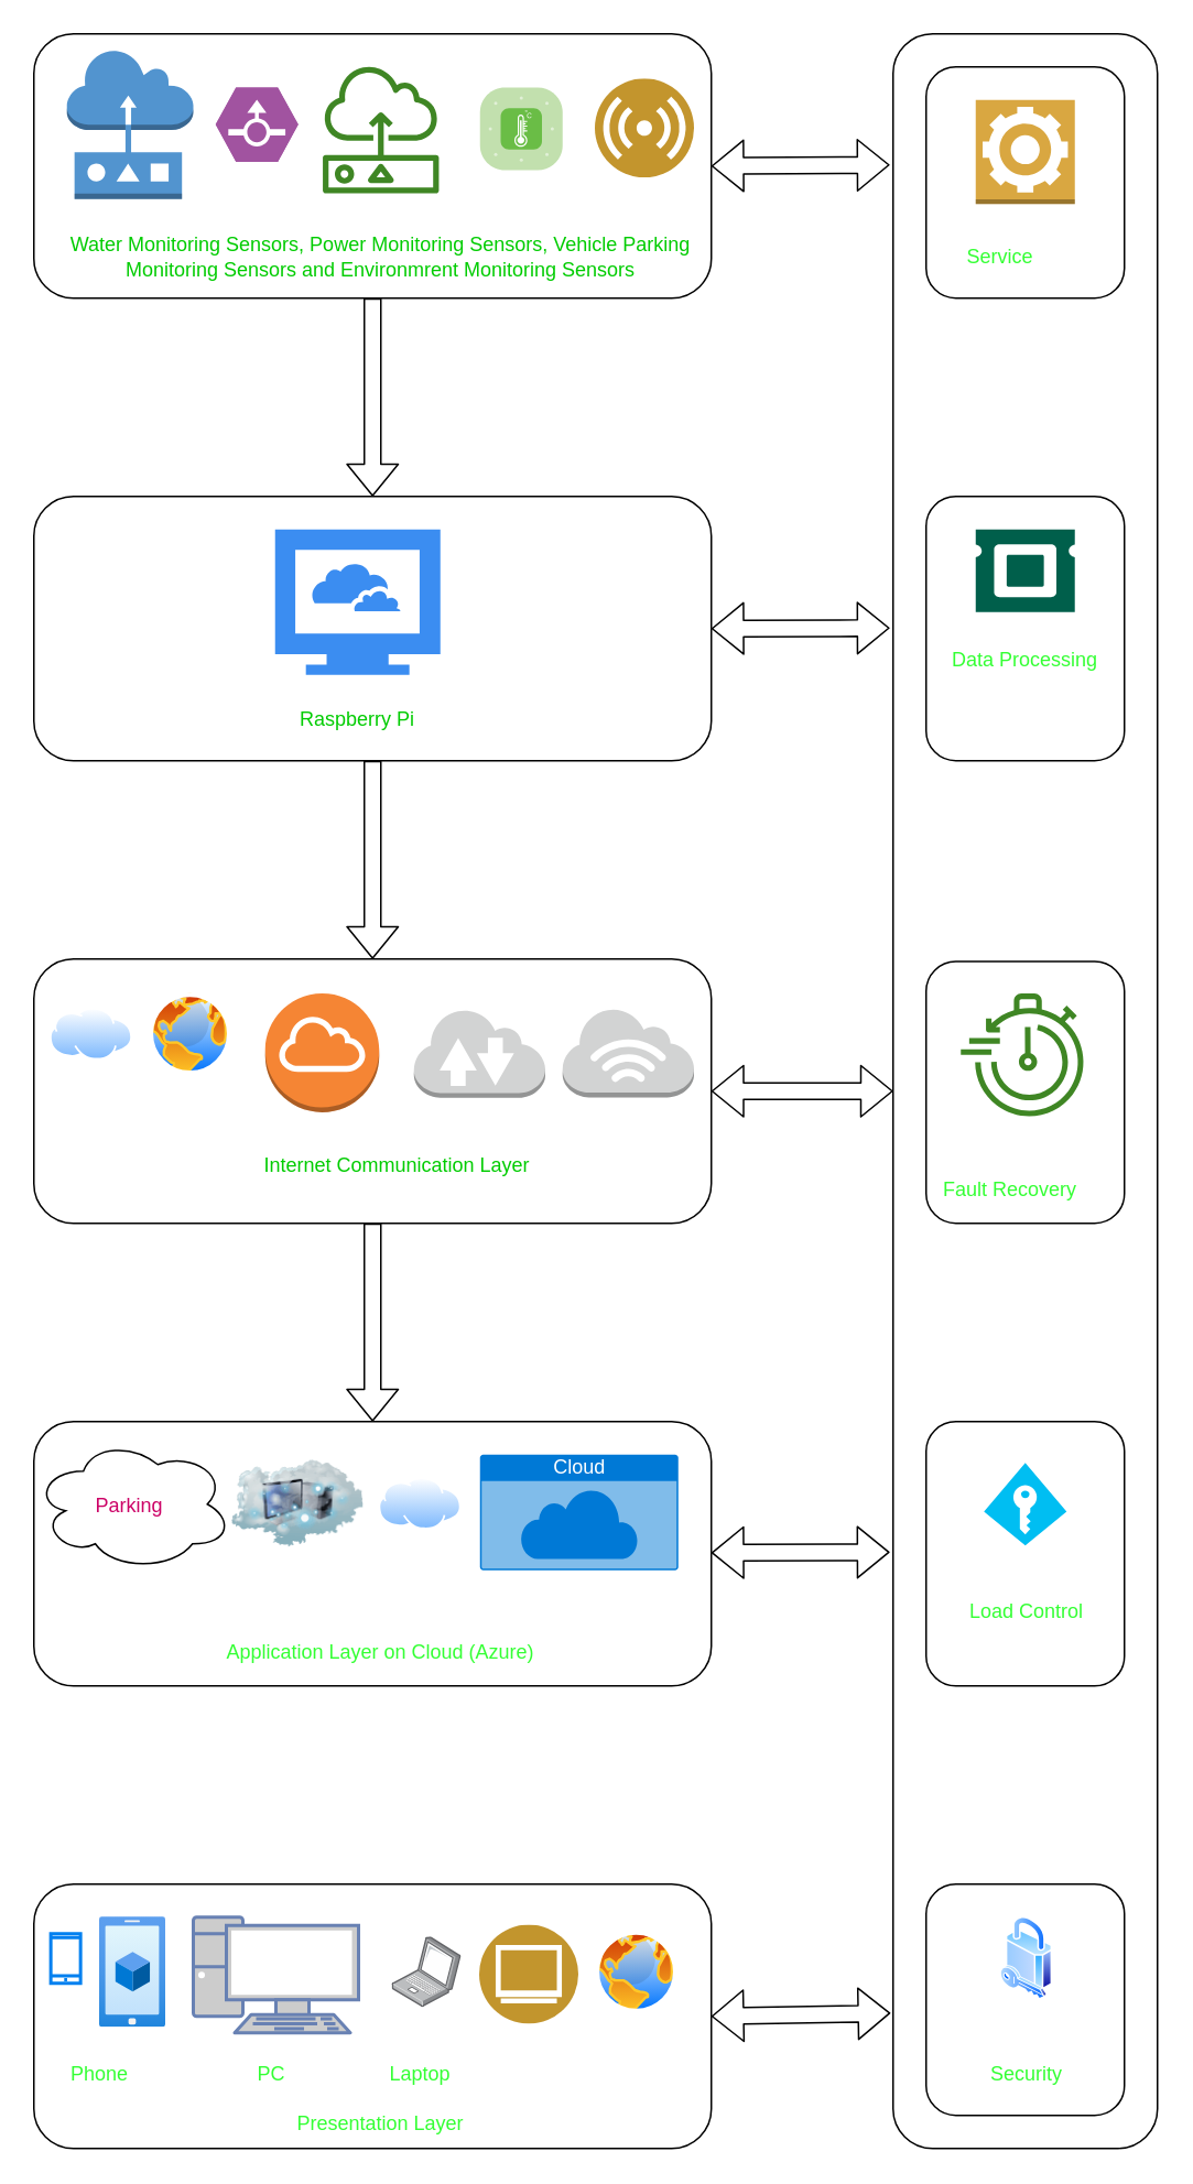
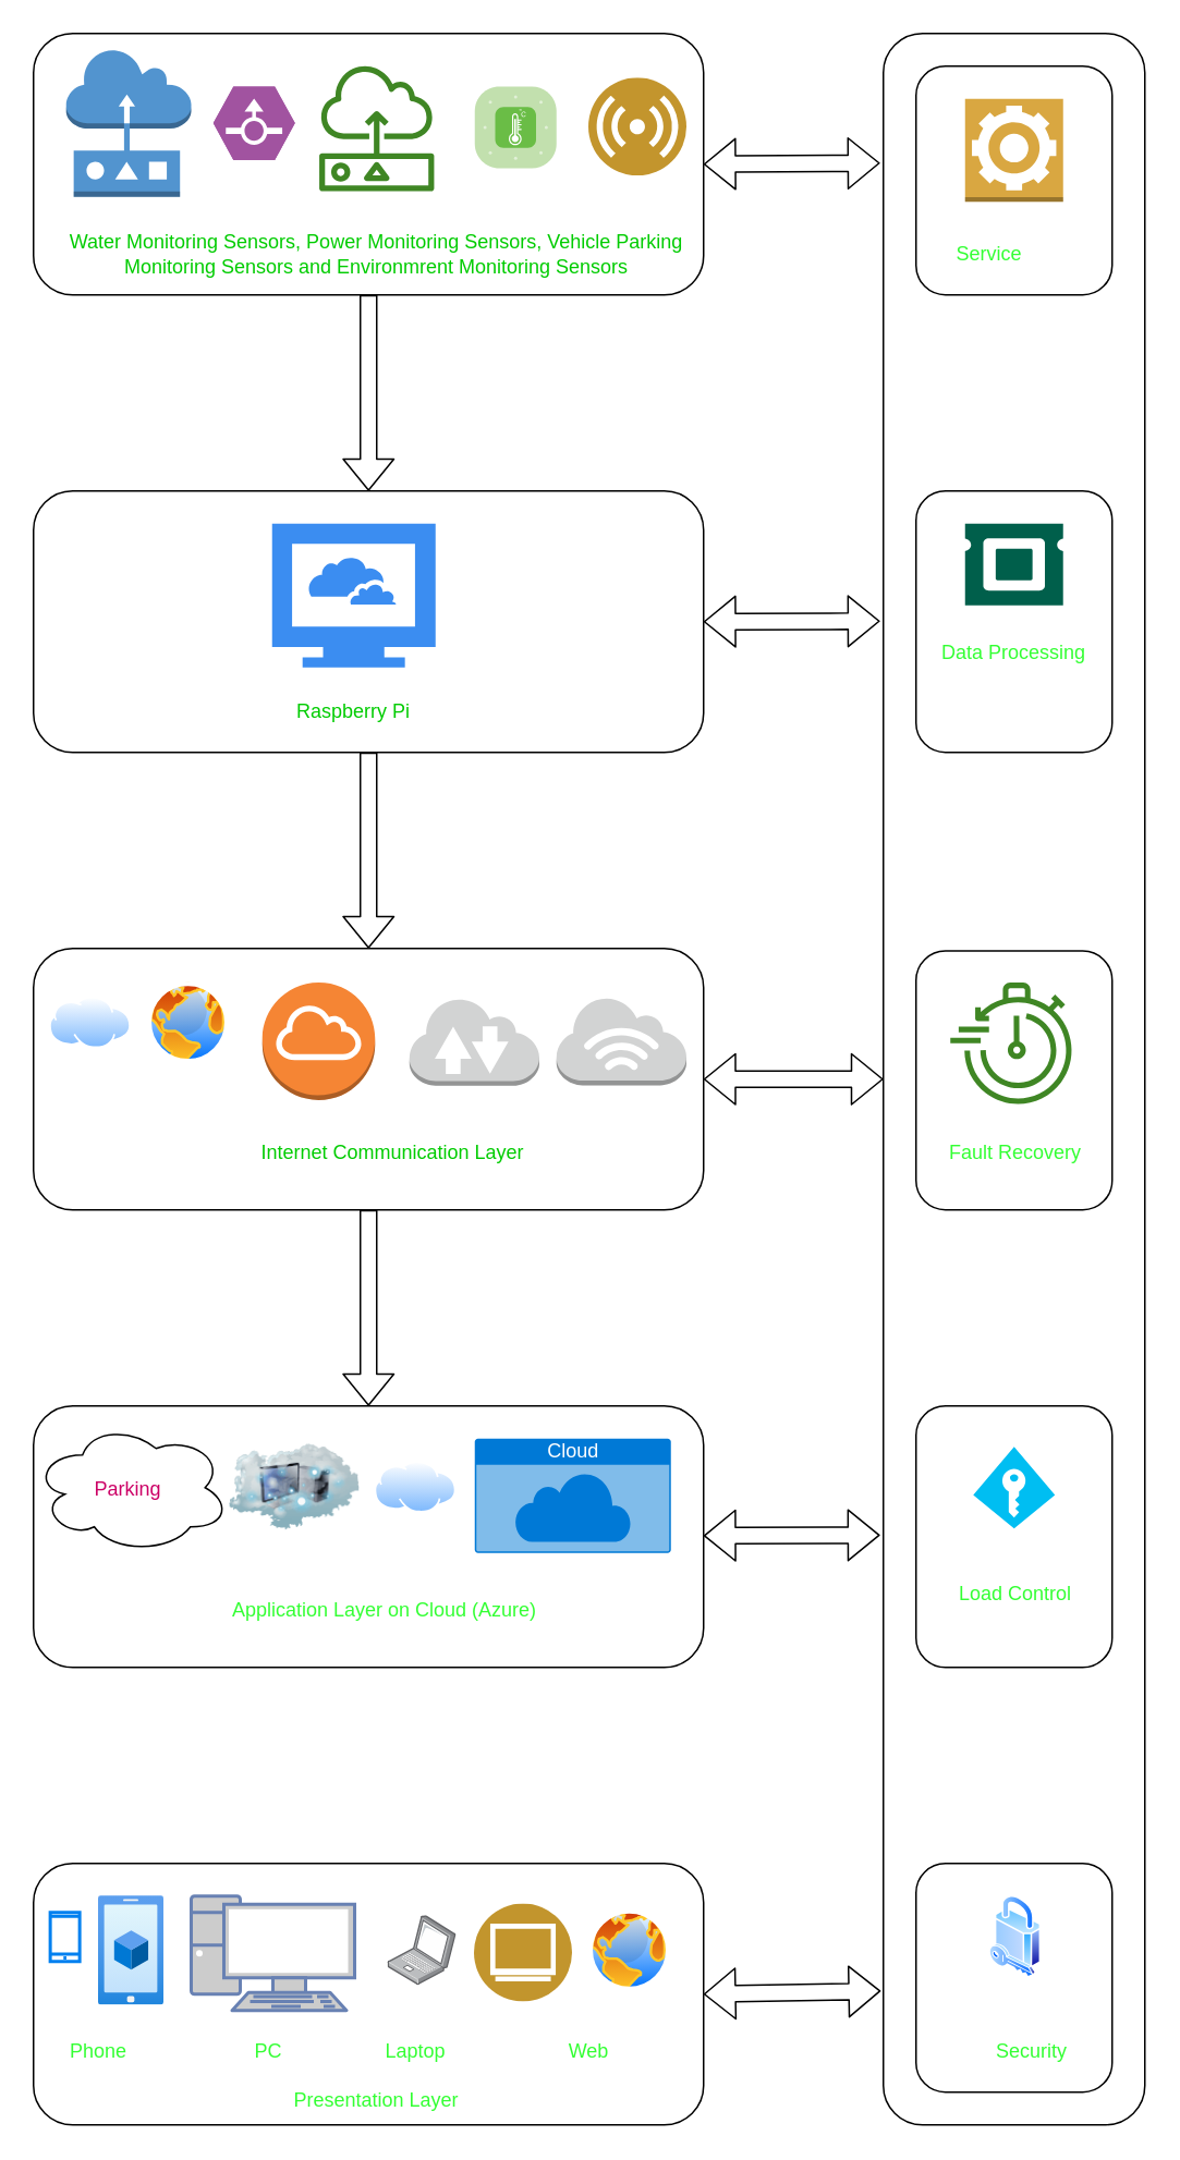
- <mxCell id="49" value="Fault Recovery" style="text;html=1;strokeColor=none;fillColor=none;align=center;verticalAlign=middle;whiteSpace=wrap;rounded=0;fontColor=#33FF33;" parent="1" vertex="1"><mxGeometry x="562" y="705" width="98" height="30" as="geometry" /></mxCell>
+ <mxCell id="49" value="Fault Recovery" style="text;html=1;strokeColor=none;fillColor=none;align=center;verticalAlign=middle;whiteSpace=wrap;rounded=0;fontColor=#33FF33;" parent="1" vertex="1"><mxGeometry x="572" y="690" width="98" height="30" as="geometry" /></mxCell>
- <mxCell id="27" value="&lt;font color=&quot;#33ff33&quot;&gt;Application Layer on Cloud (Azure)&lt;/font&gt;" style="text;html=1;strokeColor=none;fillColor=none;align=center;verticalAlign=middle;whiteSpace=wrap;rounded=0;fontColor=#CC0066;" parent="1" vertex="1"><mxGeometry x="135" y="985" width="190" height="30" as="geometry" /></mxCell>
+ <mxCell id="27" value="&lt;font color=&quot;#33ff33&quot;&gt;Application Layer on Cloud (Azure)&lt;/font&gt;" style="text;html=1;strokeColor=none;fillColor=none;align=center;verticalAlign=middle;whiteSpace=wrap;rounded=0;fontColor=#CC0066;" parent="1" vertex="1"><mxGeometry x="140" y="970" width="190" height="30" as="geometry" /></mxCell>
+ <mxCell id="39" value="Web" style="text;html=1;strokeColor=none;fillColor=none;align=center;verticalAlign=middle;whiteSpace=wrap;rounded=0;fontColor=#33FF33;" parent="1" vertex="1"><mxGeometry x="330" y="1240" width="60" height="30" as="geometry" /></mxCell>
- <mxCell id="55" value="Security" style="text;html=1;strokeColor=none;fillColor=none;align=center;verticalAlign=middle;whiteSpace=wrap;rounded=0;fontColor=#33FF33;" parent="1" vertex="1"><mxGeometry x="591" y="1240" width="60" height="30" as="geometry" /></mxCell>
+ <mxCell id="55" value="Security" style="text;html=1;strokeColor=none;fillColor=none;align=center;verticalAlign=middle;whiteSpace=wrap;rounded=0;fontColor=#33FF33;" parent="1" vertex="1"><mxGeometry x="601" y="1240" width="60" height="30" as="geometry" /></mxCell>
